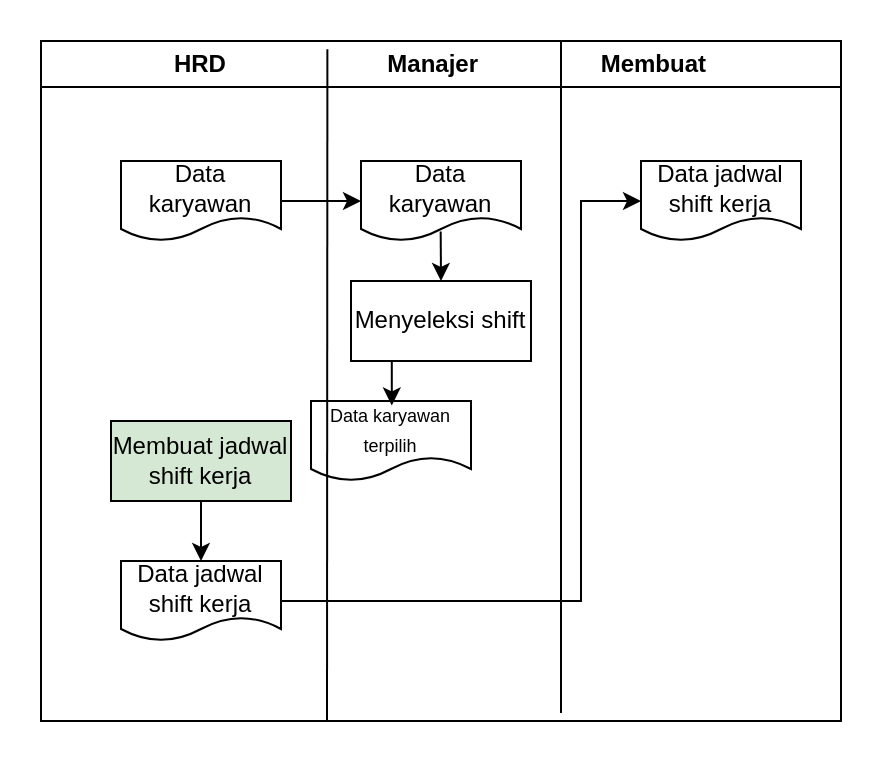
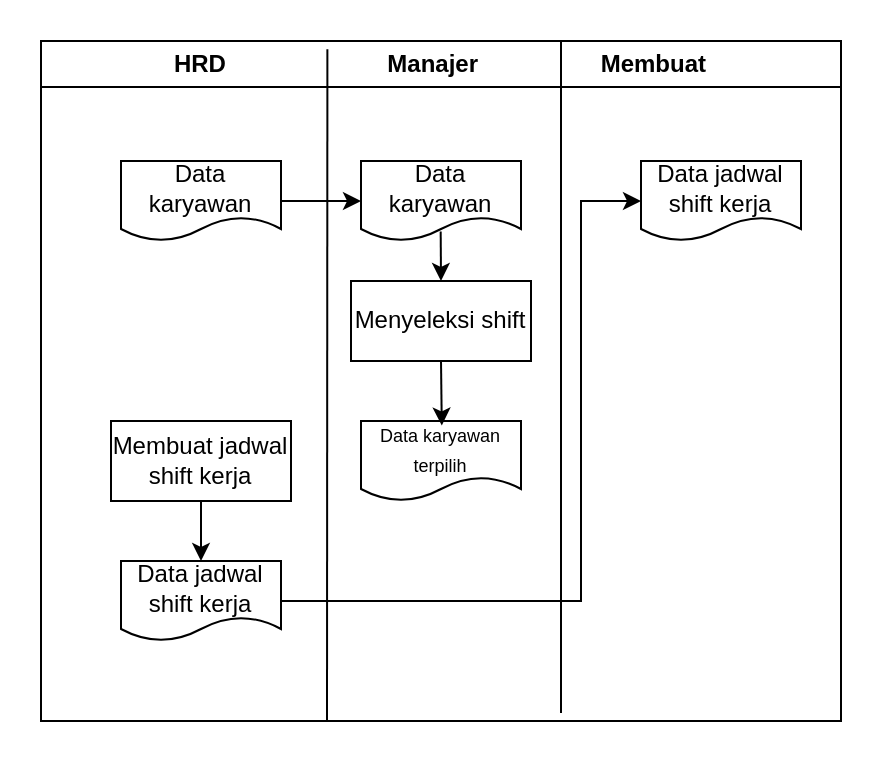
- <mxCell id="7" value="&lt;font style=&quot;font-size: 9px;&quot;&gt;Data karyawan terpilih&lt;br&gt;&lt;/font&gt;" style="shape=document;whiteSpace=wrap;html=1;boundedLbl=1;" vertex="1" parent="2"><mxGeometry x="135" y="180" width="80" height="40" as="geometry" /></mxCell>
+ <mxCell id="7" value="&lt;font style=&quot;font-size: 9px;&quot;&gt;Data karyawan terpilih&lt;br&gt;&lt;/font&gt;" style="shape=document;whiteSpace=wrap;html=1;boundedLbl=1;" vertex="1" parent="2"><mxGeometry x="160" y="190" width="80" height="40" as="geometry" /></mxCell>
- <mxCell id="9" value="Membuat jadwal shift kerja" style="rounded=0;whiteSpace=wrap;html=1;fillColor=#d5e8d4;" vertex="1" parent="2"><mxGeometry x="35" y="190" width="90" height="40" as="geometry" /></mxCell>
+ <mxCell id="9" value="Membuat jadwal shift kerja" style="rounded=0;whiteSpace=wrap;html=1;" vertex="1" parent="2"><mxGeometry x="35" y="190" width="90" height="40" as="geometry" /></mxCell>
